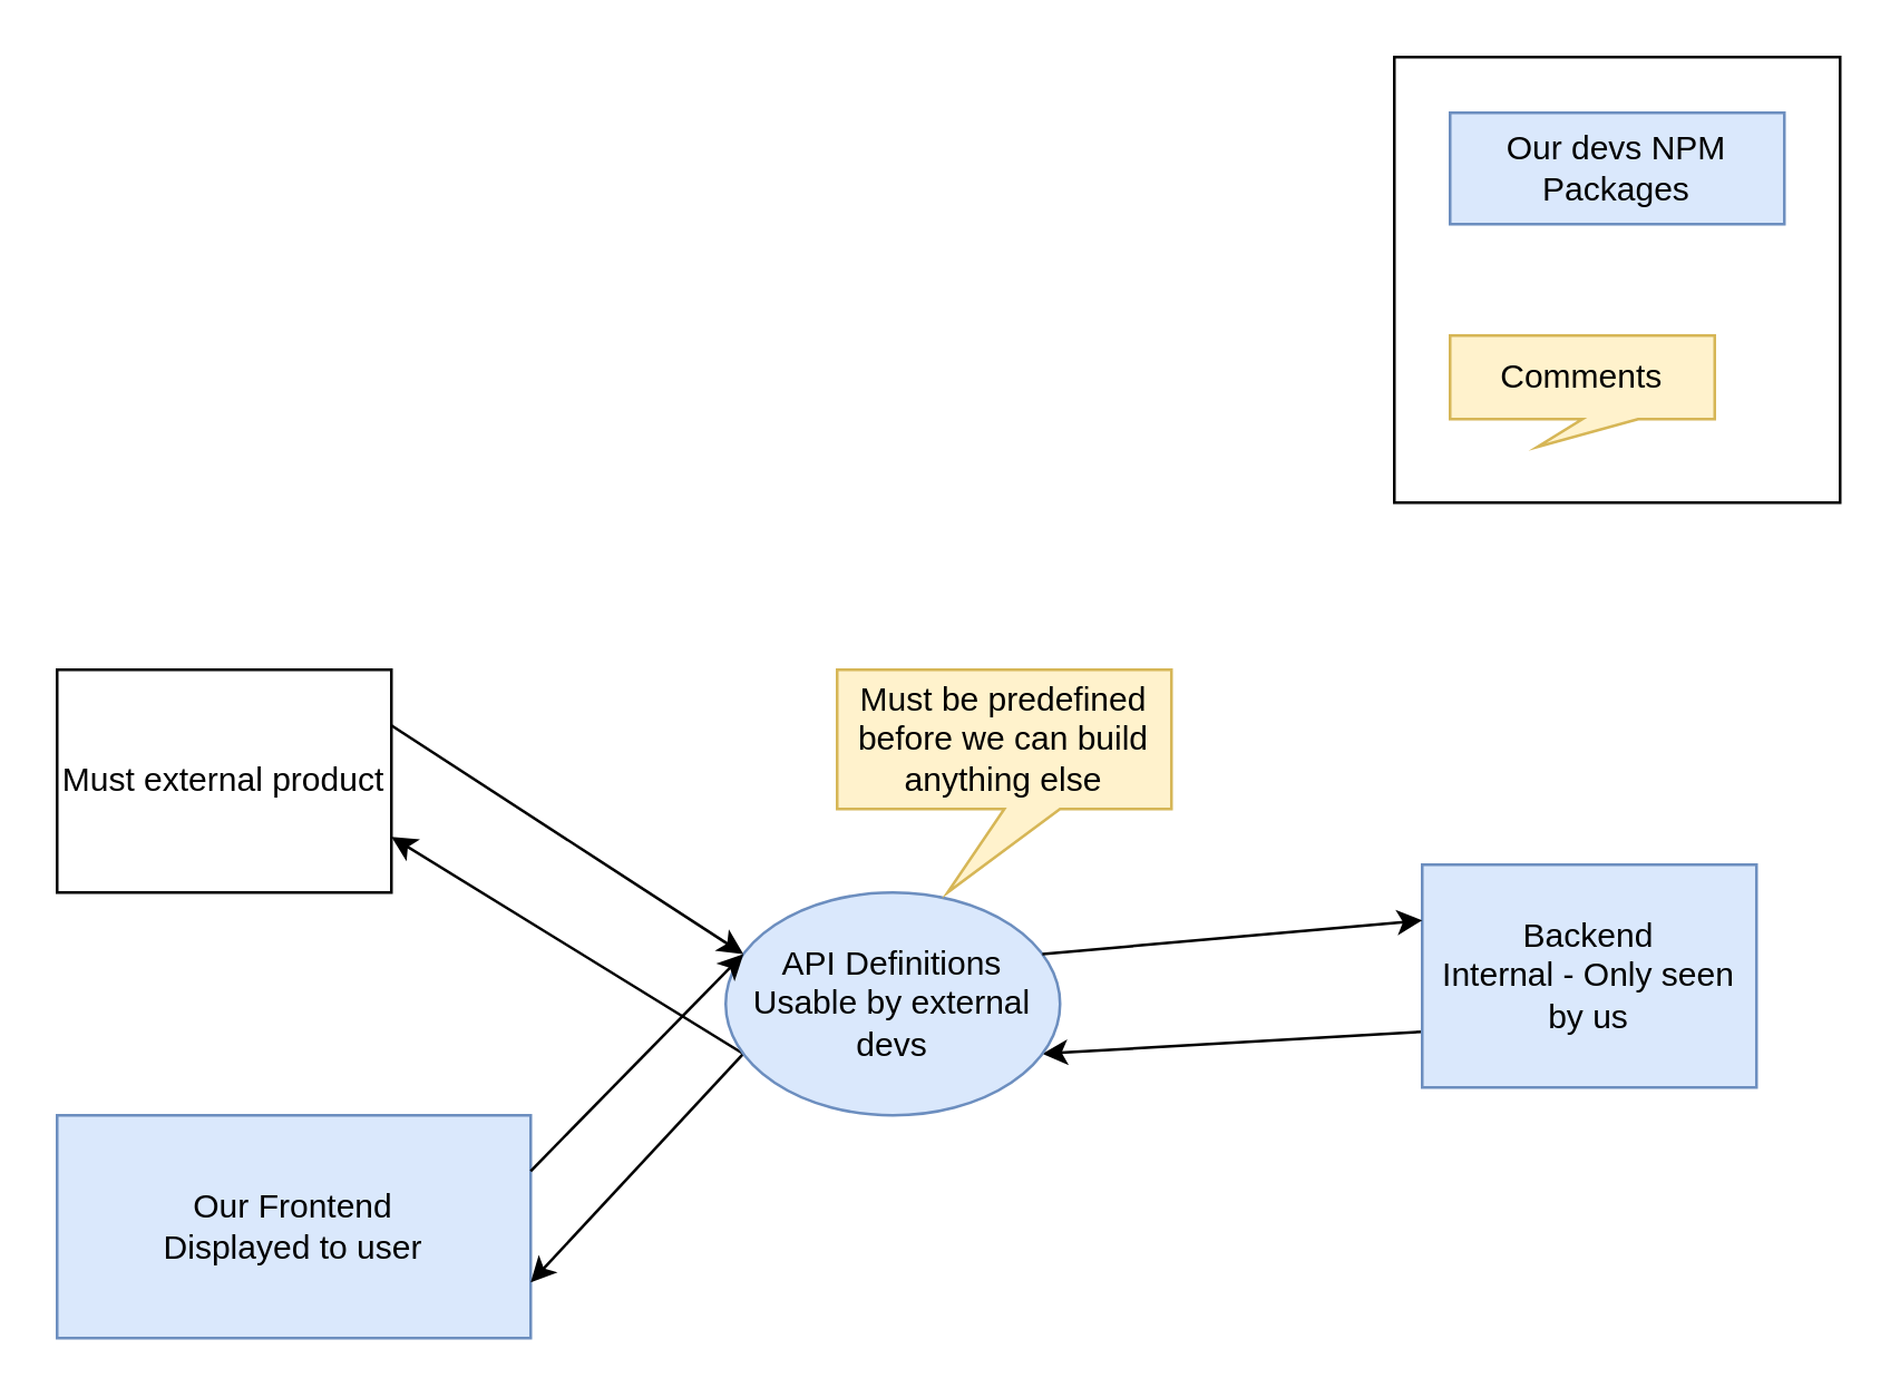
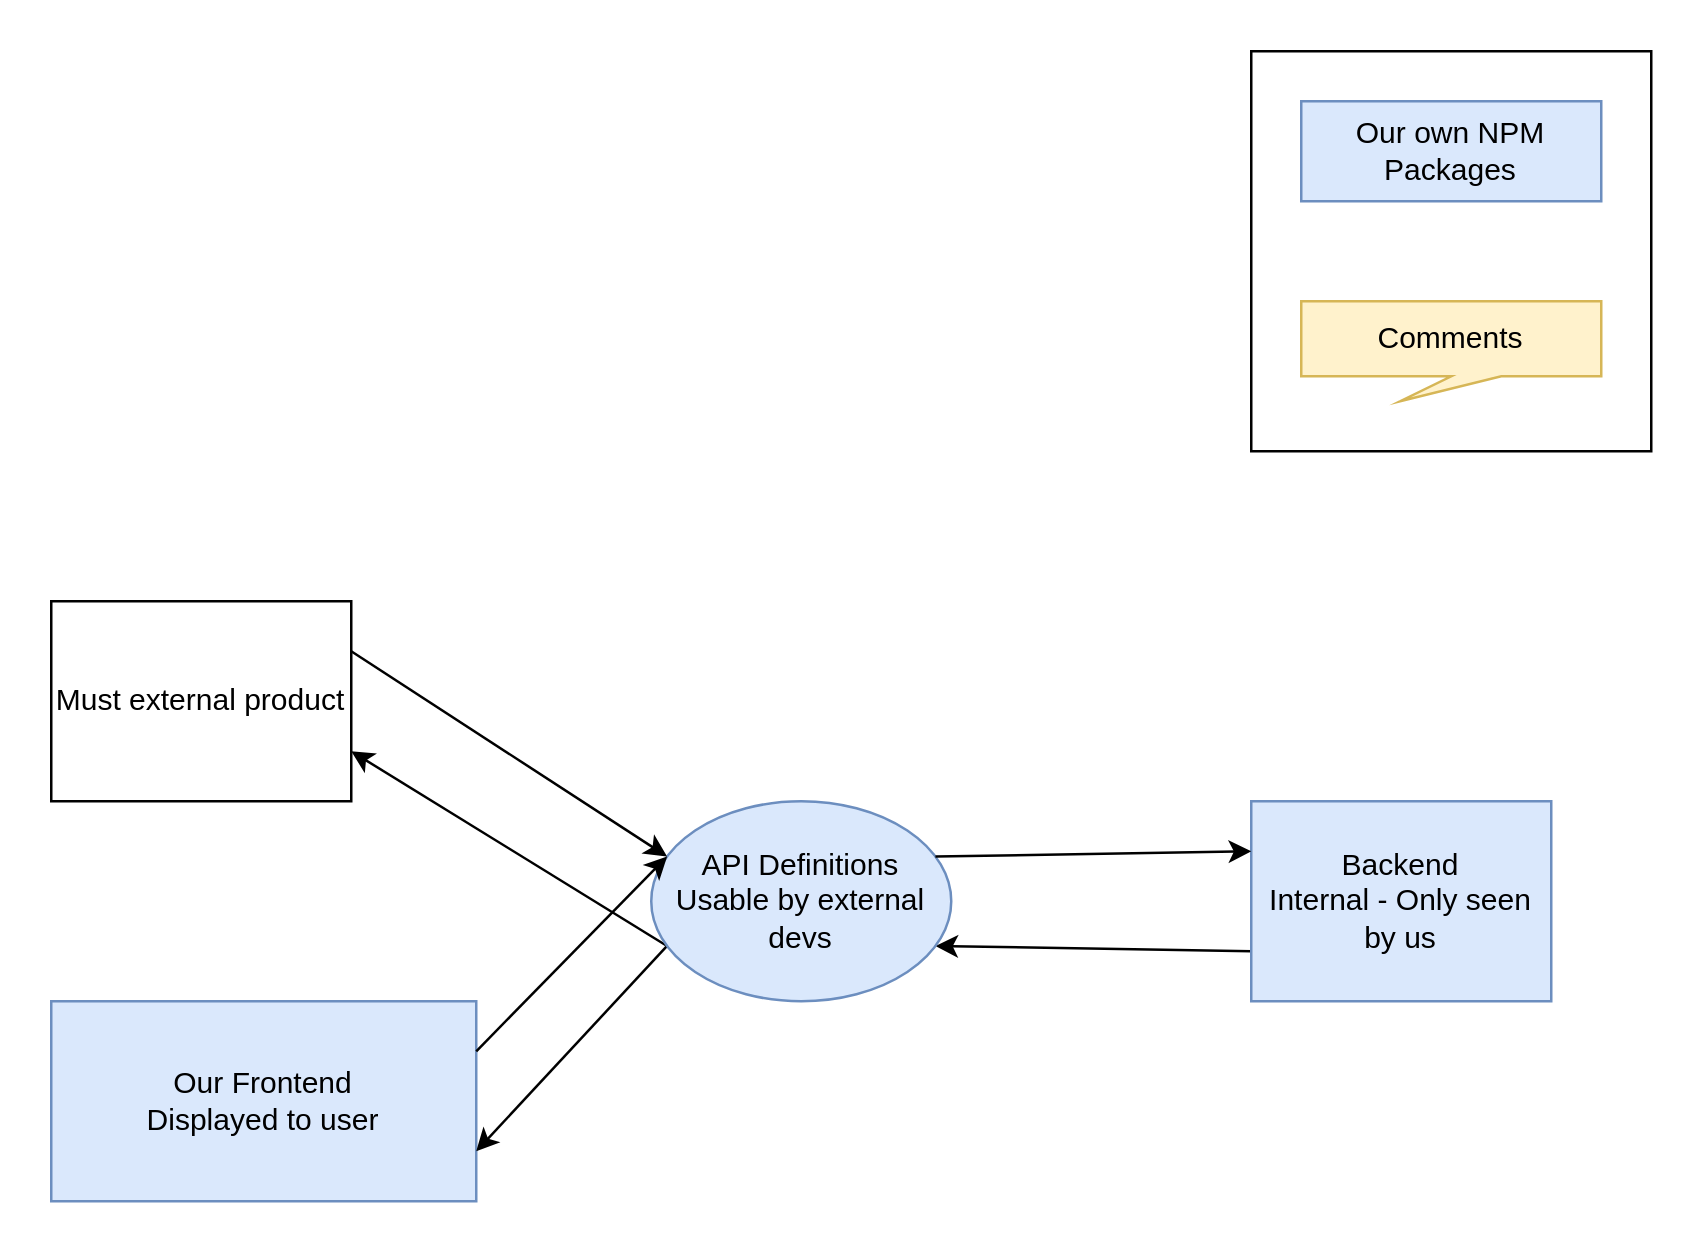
- <mxCell id="14" value="Our devs NPM Packages" style="rounded=0;whiteSpace=wrap;html=1;fillColor=#dae8fc;strokeColor=#6c8ebf;" vertex="1" parent="1"><mxGeometry x="520" y="40" width="120" height="40" as="geometry" /></mxCell>
+ <mxCell id="14" value="Our own NPM Packages" style="rounded=0;whiteSpace=wrap;html=1;fillColor=#dae8fc;strokeColor=#6c8ebf;" vertex="1" parent="1"><mxGeometry x="520" y="40" width="120" height="40" as="geometry" /></mxCell>
- <mxCell id="15" value="Comments" style="shape=callout;whiteSpace=wrap;html=1;perimeter=calloutPerimeter;position2=0.33;fillColor=#fff2cc;strokeColor=#d6b656;size=10;position=0.5;base=20;" vertex="1" parent="1"><mxGeometry x="520" y="120" width="95" height="40" as="geometry" /></mxCell>
+ <mxCell id="15" value="Comments" style="shape=callout;whiteSpace=wrap;html=1;perimeter=calloutPerimeter;position2=0.33;fillColor=#fff2cc;strokeColor=#d6b656;size=10;position=0.5;base=20;" vertex="1" parent="1"><mxGeometry x="520" y="120" width="120" height="40" as="geometry" /></mxCell>
- <mxCell id="12" value="Must be predefined before we can build anything else" style="shape=callout;whiteSpace=wrap;html=1;perimeter=calloutPerimeter;position2=0.33;fillColor=#fff2cc;strokeColor=#d6b656;" vertex="1" parent="1"><mxGeometry x="300" y="240" width="120" height="80" as="geometry" /></mxCell>
- <mxCell id="4" value="Backend&lt;br&gt;Internal - Only seen by us" style="rounded=0;whiteSpace=wrap;html=1;fillColor=#dae8fc;strokeColor=#6c8ebf;" vertex="1" parent="1"><mxGeometry x="510" y="310" width="120" height="80" as="geometry" /></mxCell>
+ <mxCell id="4" value="Backend&lt;br&gt;Internal - Only seen by us" style="rounded=0;whiteSpace=wrap;html=1;fillColor=#dae8fc;strokeColor=#6c8ebf;" vertex="1" parent="1"><mxGeometry x="500" width="120" height="80" as="geometry" y="320" /></mxCell>
